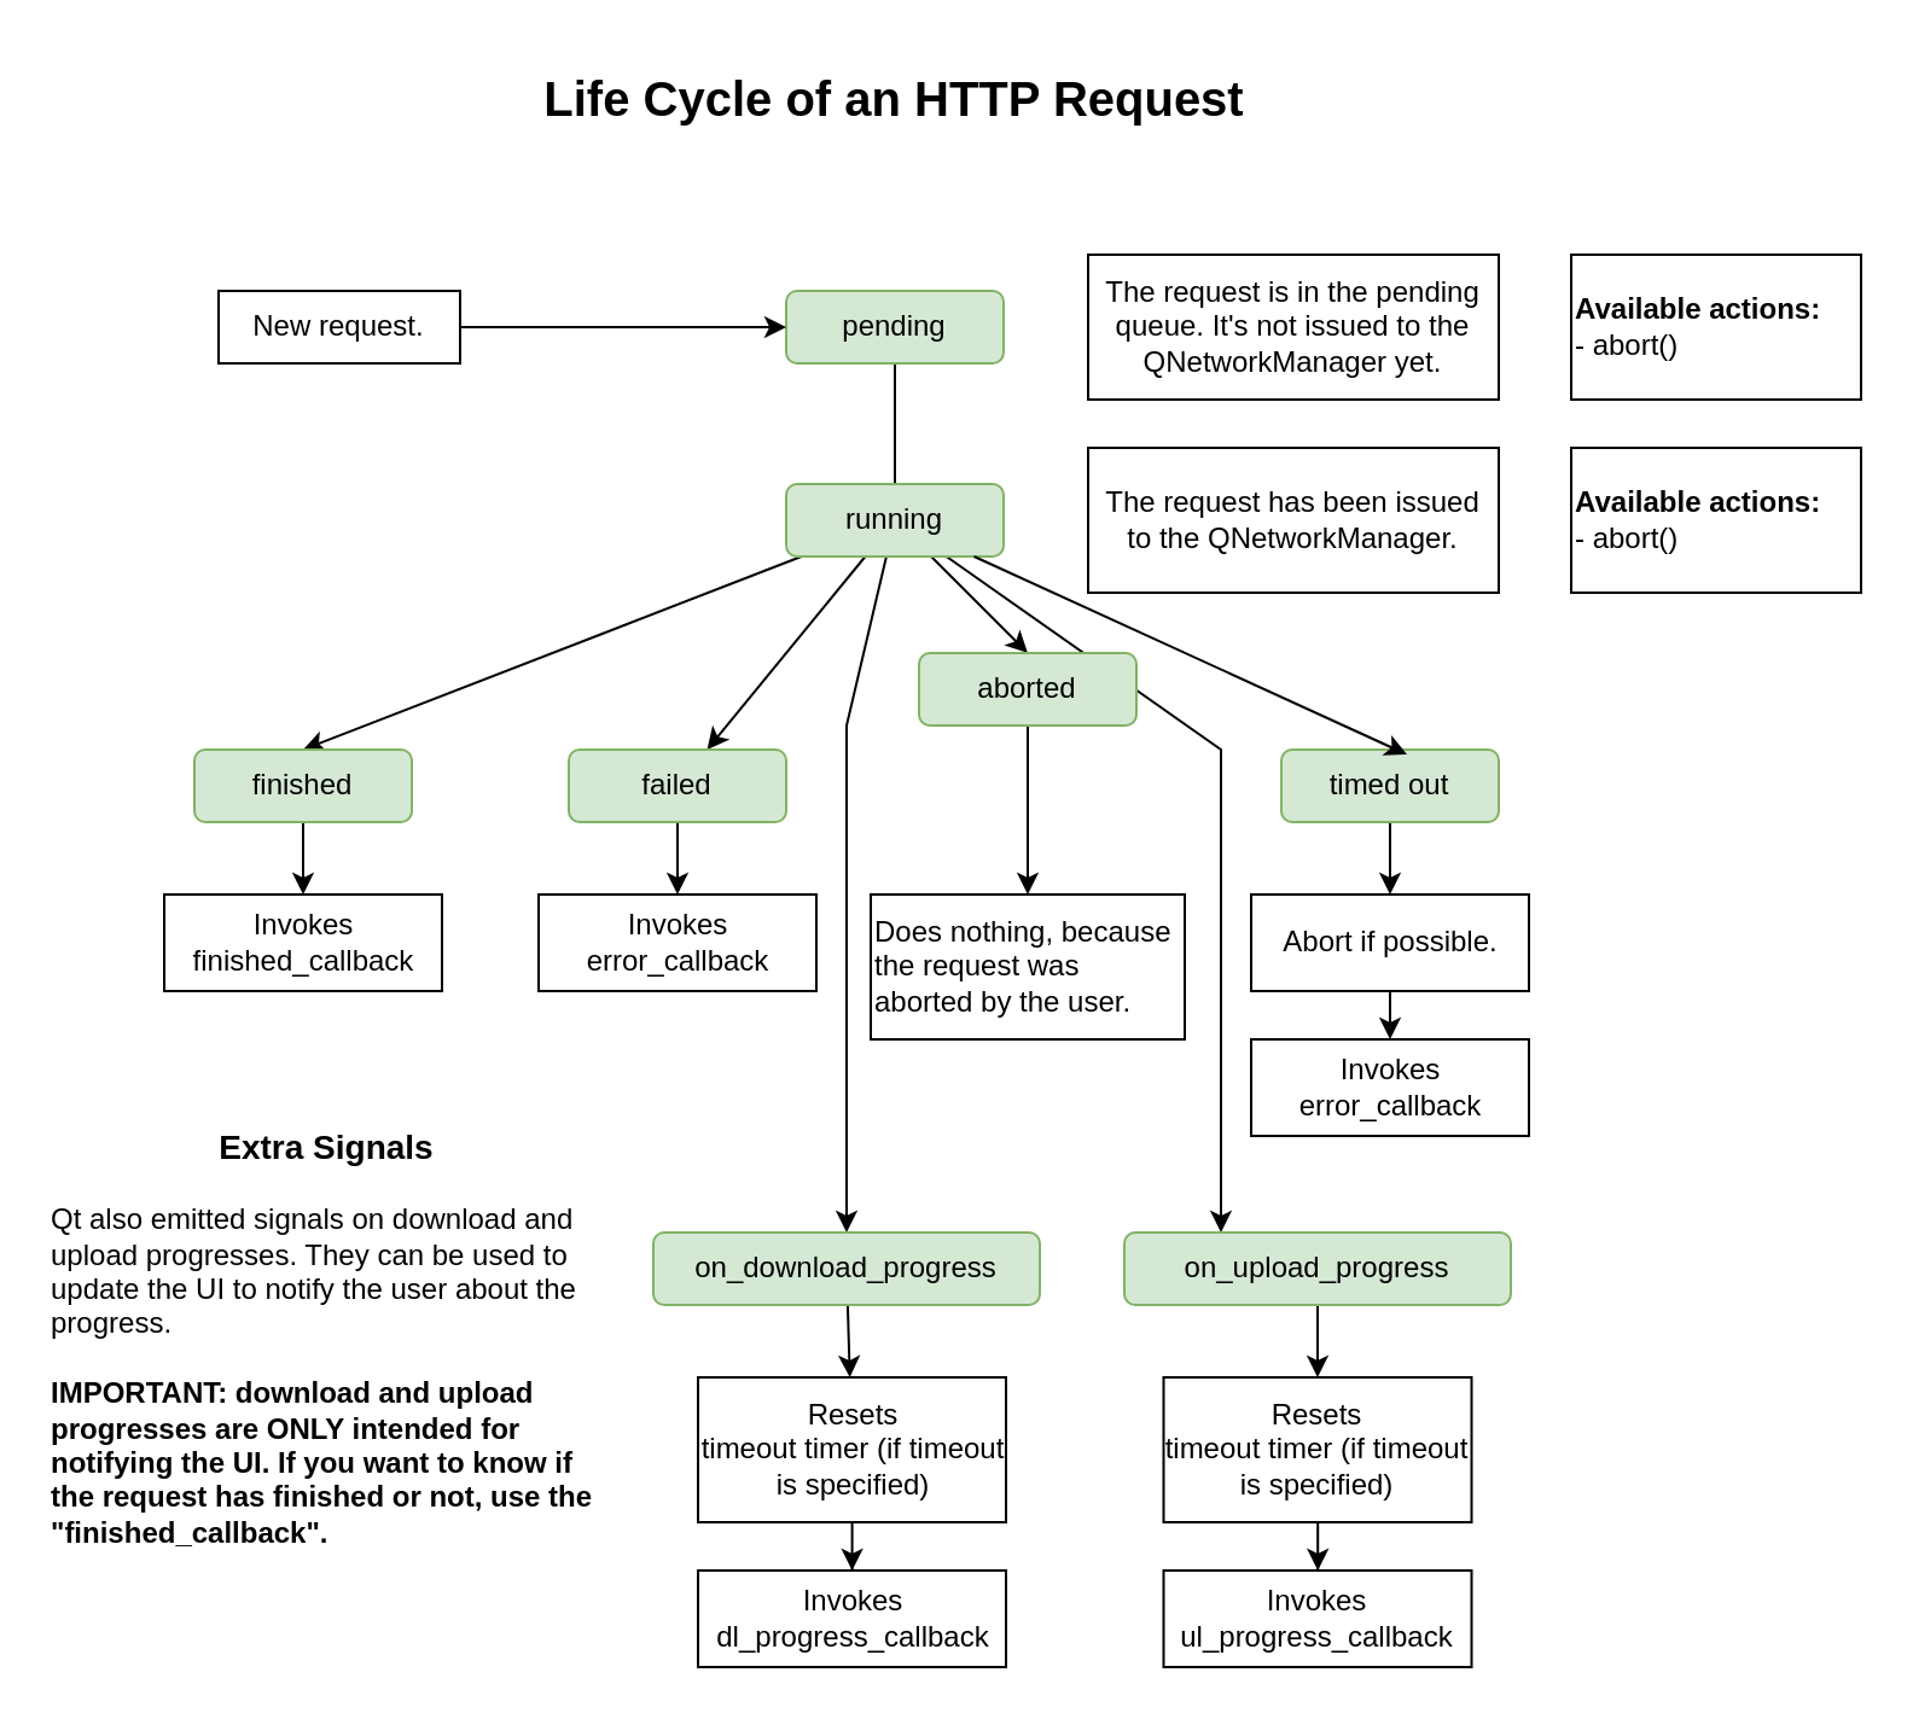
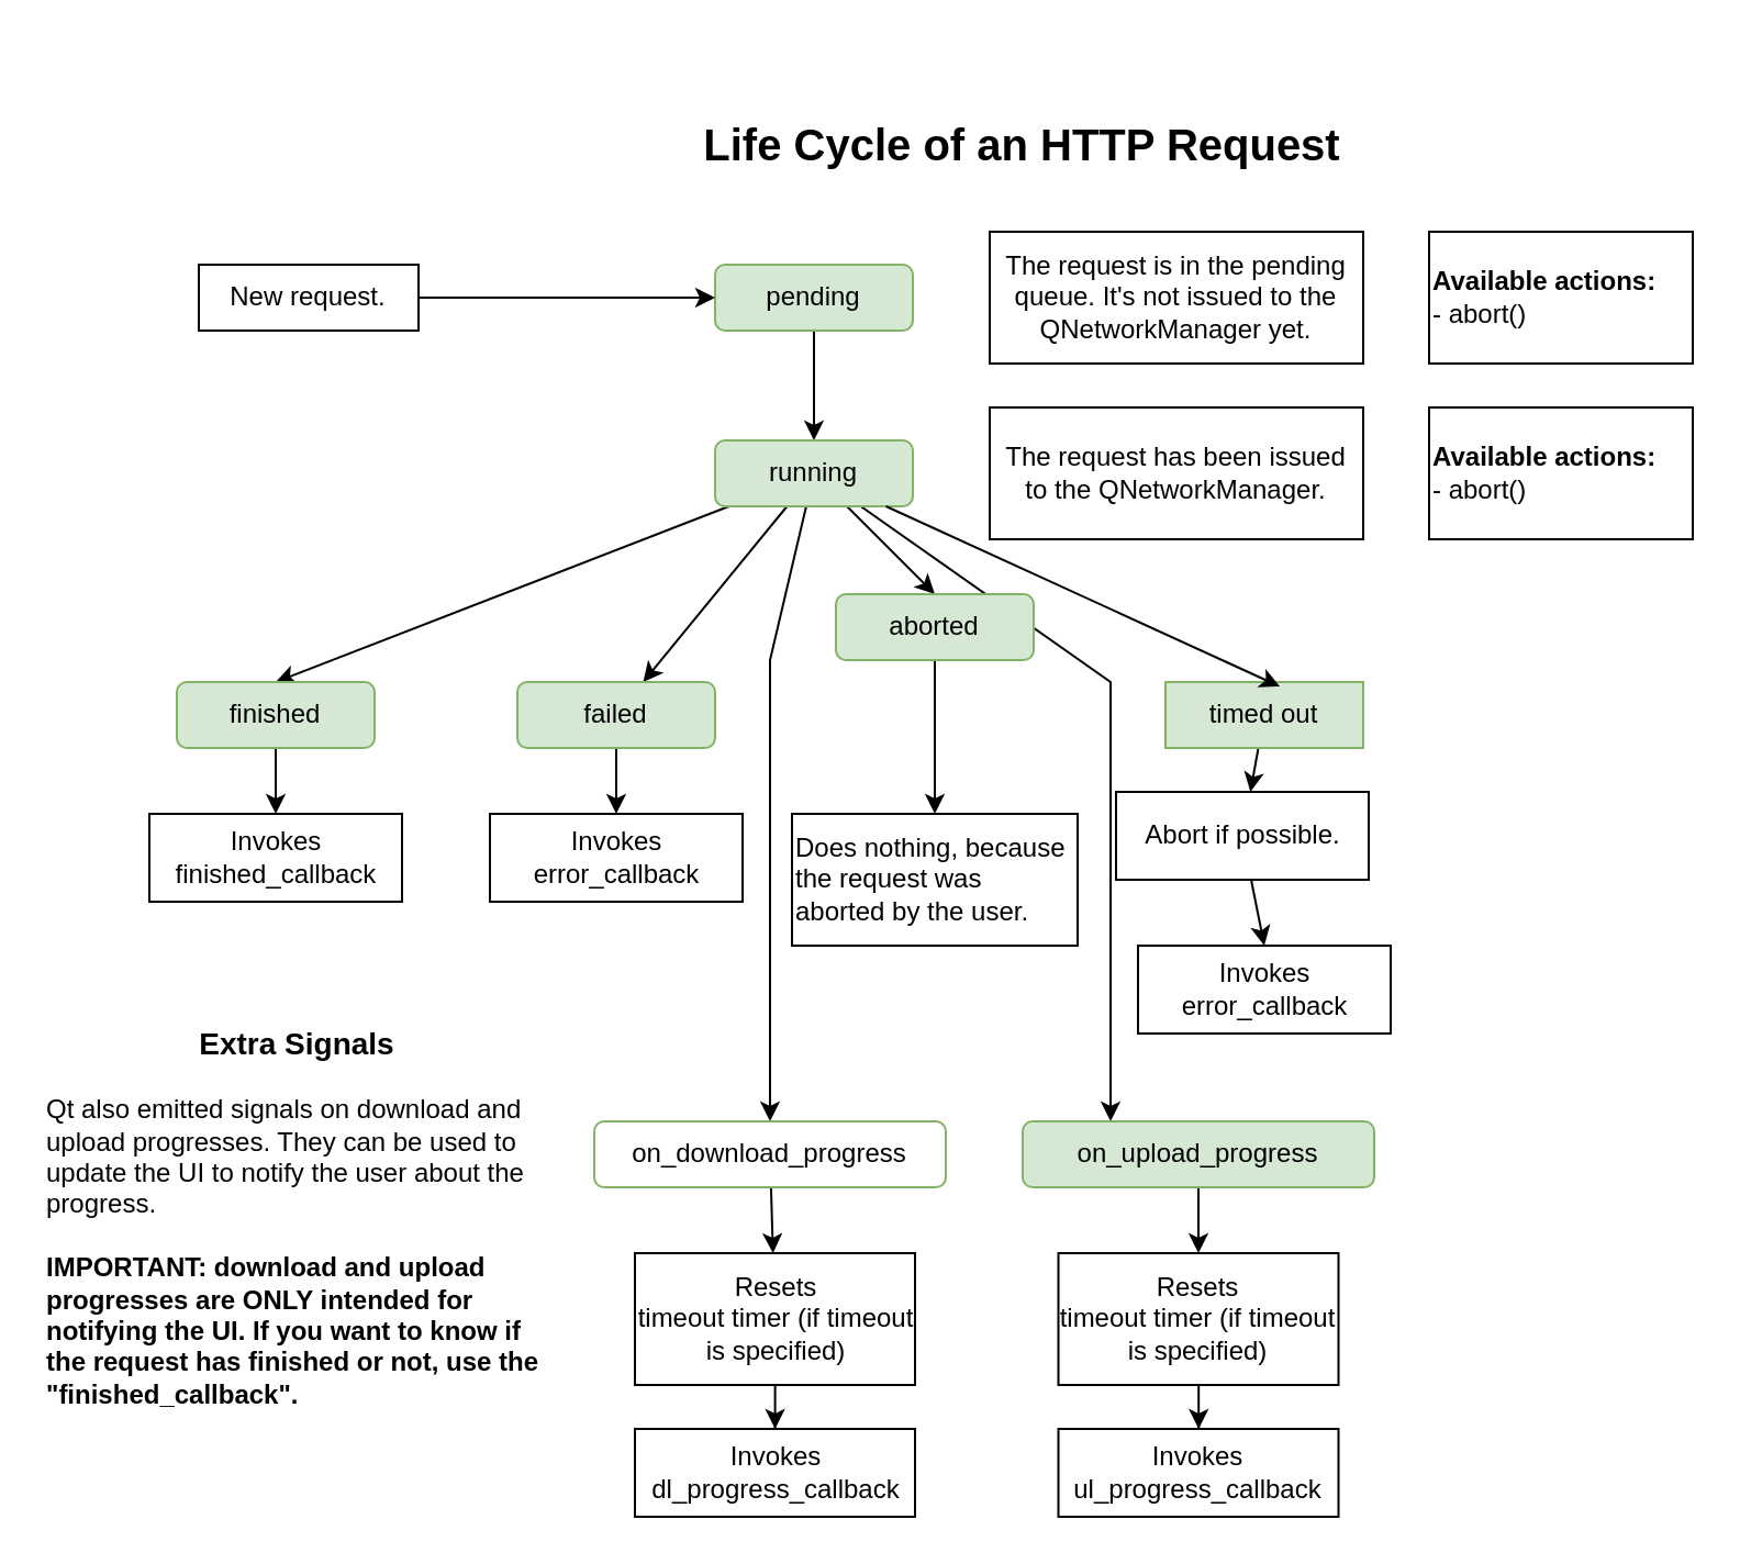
- <mxCell id="33" value="&lt;font style=&quot;font-size: 20px&quot;&gt;&lt;b&gt;Life Cycle of an HTTP Request&lt;br&gt;&lt;/b&gt;&lt;/font&gt;" style="text;html=1;strokeColor=none;fillColor=none;align=center;verticalAlign=middle;whiteSpace=wrap;rounded=0;" parent="1" vertex="1"><mxGeometry x="190" width="360" height="40" as="geometry" y="20" /></mxCell>
+ <mxCell id="33" value="&lt;font style=&quot;font-size: 20px&quot;&gt;&lt;b&gt;Life Cycle of an HTTP Request&lt;br&gt;&lt;/b&gt;&lt;/font&gt;" style="text;html=1;strokeColor=none;fillColor=none;align=center;verticalAlign=middle;whiteSpace=wrap;rounded=0;" parent="1" vertex="1"><mxGeometry x="285" y="45" width="360" height="40" as="geometry" /></mxCell>
- <mxCell id="2" style="edgeStyle=orthogonalEdgeStyle;rounded=0;orthogonalLoop=1;jettySize=auto;html=1;entryX=0.5;entryY=0;entryDx=0;entryDy=0;endArrow=none;" parent="1" source="3" target="9" edge="1"><mxGeometry relative="1" as="geometry" /></mxCell>
+ <mxCell id="2" style="edgeStyle=orthogonalEdgeStyle;rounded=0;orthogonalLoop=1;jettySize=auto;html=1;entryX=0.5;entryY=0;entryDx=0;entryDy=0;" parent="1" source="3" target="9" edge="1"><mxGeometry relative="1" as="geometry" /></mxCell>
- <mxCell id="17" value="timed out" style="rounded=1;whiteSpace=wrap;html=1;fillColor=#d5e8d4;strokeColor=#82b366;" parent="1" vertex="1"><mxGeometry x="530" y="310" width="90" height="30" as="geometry" /></mxCell>
+ <mxCell id="17" value="timed out" style="whiteSpace=wrap;html=1;fillColor=#d5e8d4;strokeColor=#82b366;rounded=0;" parent="1" vertex="1"><mxGeometry x="530" y="310" width="90" height="30" as="geometry" /></mxCell>
- <mxCell id="25" value="Abort if possible." style="rounded=0;whiteSpace=wrap;html=1;align=center;" parent="1" vertex="1"><mxGeometry x="517.5" y="370" width="115" height="40" as="geometry" /></mxCell>
+ <mxCell id="25" value="Abort if possible." style="rounded=0;whiteSpace=wrap;html=1;align=center;" parent="1" vertex="1"><mxGeometry x="507.5" y="360" width="115" height="40" as="geometry" /></mxCell>
- <mxCell id="27" value="on_download_progress" style="rounded=1;whiteSpace=wrap;html=1;fillColor=#d5e8d4;strokeColor=#82b366;" parent="1" vertex="1"><mxGeometry x="270" y="510" width="160" height="30" as="geometry" /></mxCell>
+ <mxCell id="27" value="on_download_progress" style="rounded=1;whiteSpace=wrap;html=1;fillColor=#ffffff;strokeColor=#82b366;" parent="1" vertex="1"><mxGeometry x="270" y="510" width="160" height="30" as="geometry" /></mxCell>
